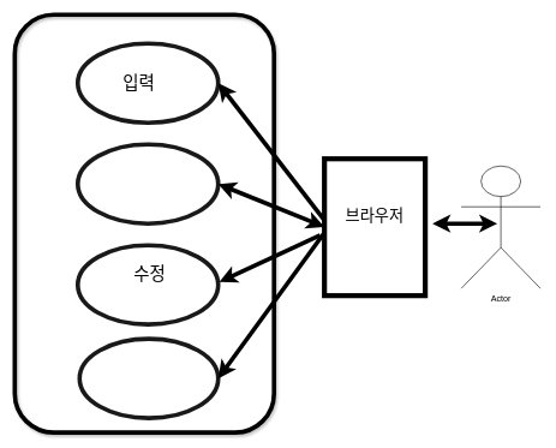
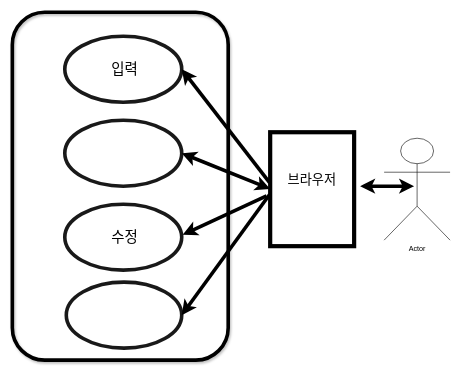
- <mxCell id="7" value="입력" style="text;strokeColor=none;align=center;fillColor=none;html=1;verticalAlign=middle;whiteSpace=wrap;rounded=0;fontSize=24;" vertex="1" parent="1"><mxGeometry x="140" y="90" width="105" height="50" as="geometry" /></mxCell>
+ <mxCell id="7" value="입력" style="text;strokeColor=none;align=center;fillColor=none;html=1;verticalAlign=middle;whiteSpace=wrap;rounded=0;fontSize=24;" vertex="1" parent="1"><mxGeometry x="155" y="90" width="105" height="50" as="geometry" /></mxCell>
- <mxCell id="8" value="수정" style="text;strokeColor=none;align=center;fillColor=none;html=1;verticalAlign=middle;whiteSpace=wrap;rounded=0;fontSize=24;" vertex="1" parent="1"><mxGeometry x="155" y="355" width="105" height="50" as="geometry" /></mxCell>
+ <mxCell id="8" value="수정" style="text;strokeColor=none;align=center;fillColor=none;html=1;verticalAlign=middle;whiteSpace=wrap;rounded=0;fontSize=24;" vertex="1" parent="1"><mxGeometry x="155" y="370" width="105" height="50" as="geometry" /></mxCell>
